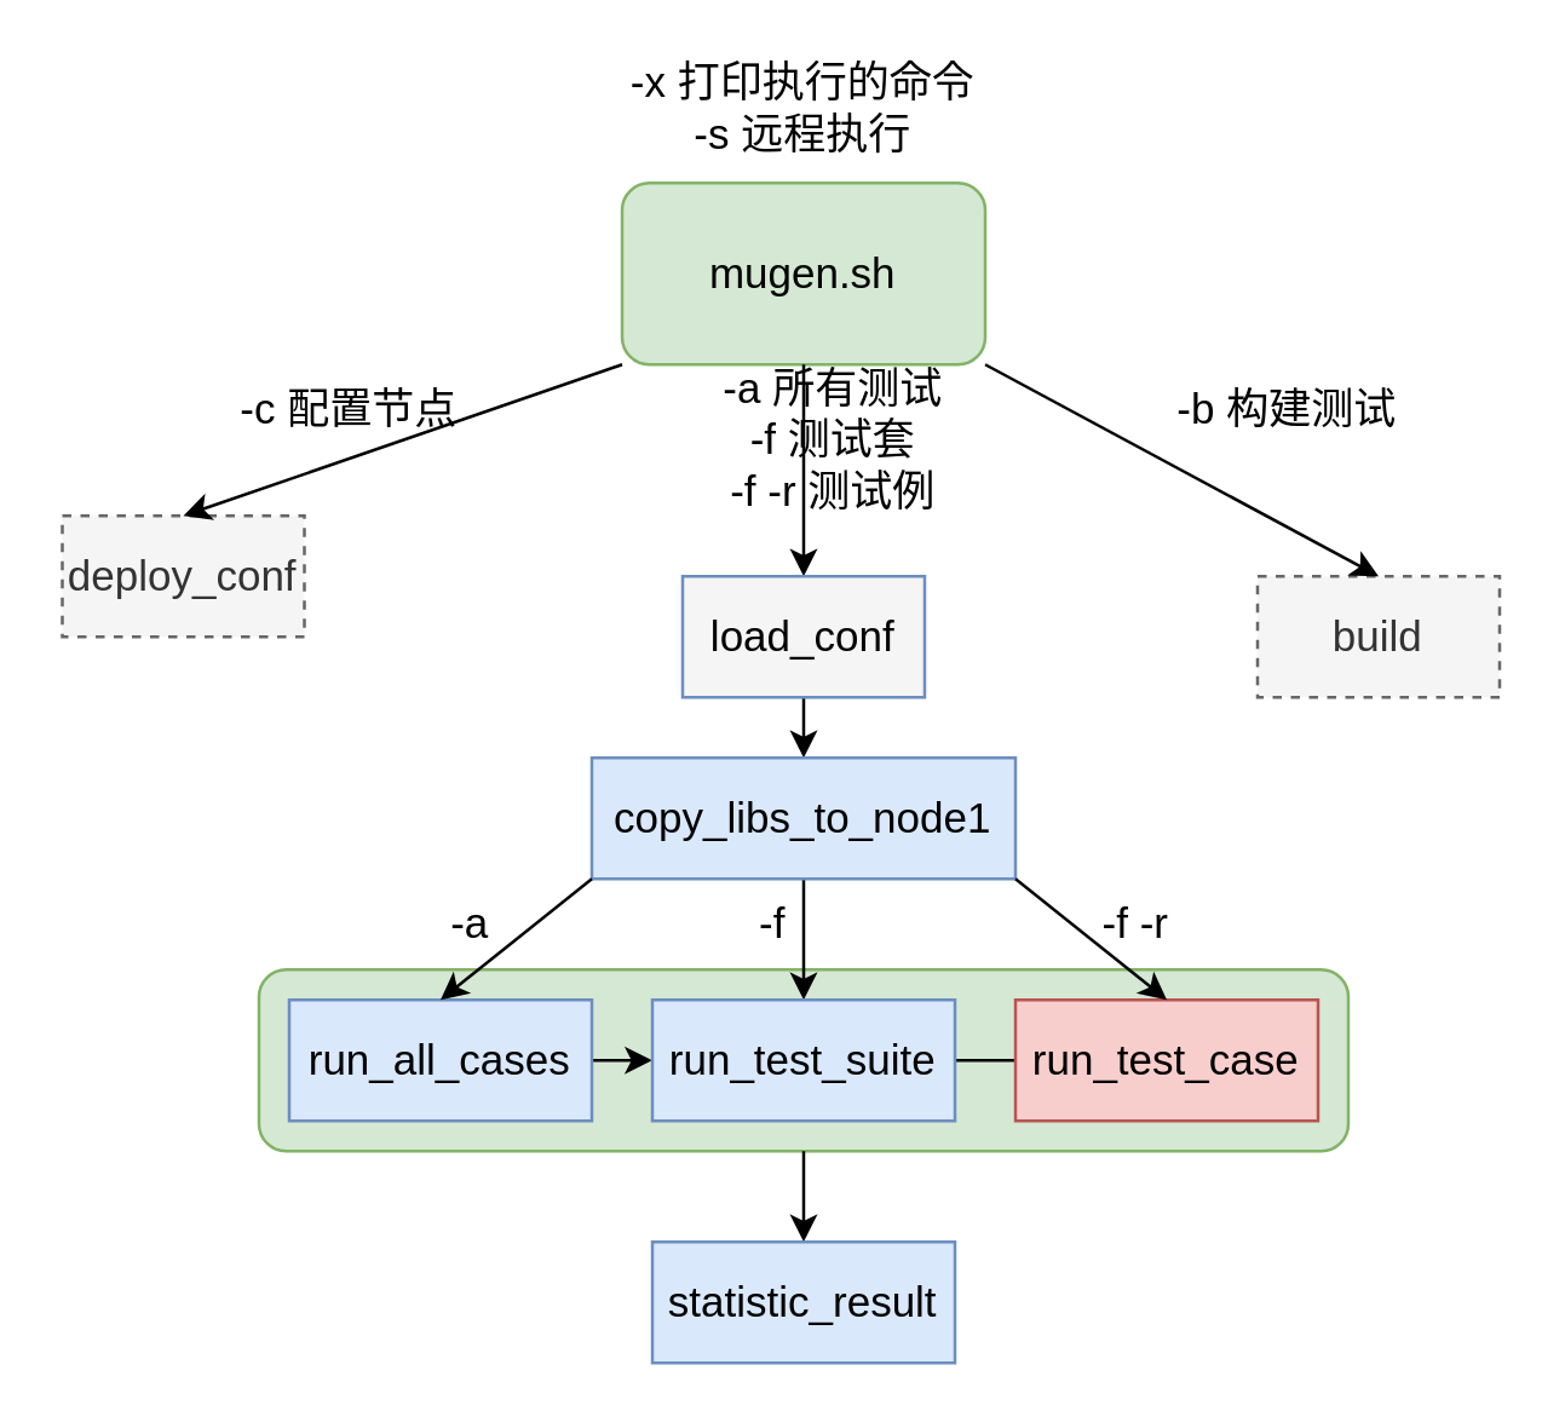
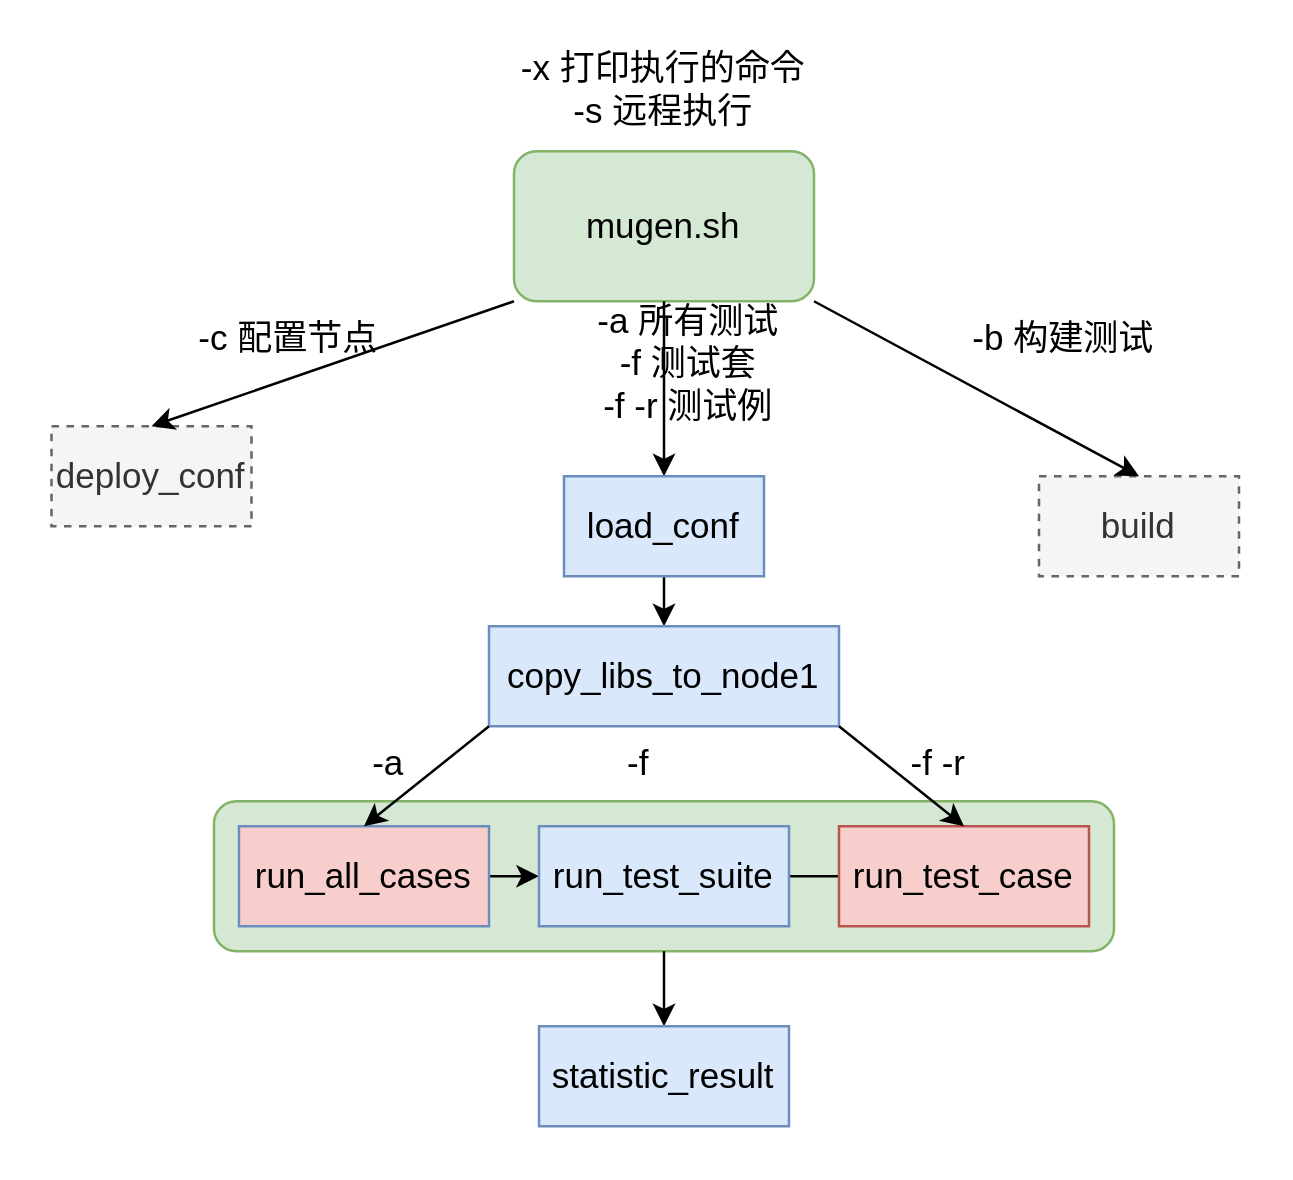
- <mxCell id="6" value="load_conf" style="rounded=0;whiteSpace=wrap;html=1;fontSize=14;fillColor=#f5f5f5;strokeColor=#6c8ebf;" parent="1" vertex="1"><mxGeometry x="225" y="190" width="80" height="40" as="geometry" /></mxCell>
+ <mxCell id="6" value="load_conf" style="rounded=0;whiteSpace=wrap;html=1;fontSize=14;fillColor=#dae8fc;strokeColor=#6c8ebf;" parent="1" vertex="1"><mxGeometry x="225" y="190" width="80" height="40" as="geometry" /></mxCell>
- <mxCell id="7" style="edgeStyle=orthogonalEdgeStyle;rounded=0;orthogonalLoop=1;jettySize=auto;html=1;exitX=0.5;exitY=1;exitDx=0;exitDy=0;entryX=0.5;entryY=0;entryDx=0;entryDy=0;fontSize=14;" parent="1" source="8" target="14" edge="1"><mxGeometry relative="1" as="geometry" /></mxCell>
- <mxCell id="12" value="run_all_cases" style="rounded=0;whiteSpace=wrap;html=1;fontSize=14;fillColor=#dae8fc;strokeColor=#6c8ebf;" parent="1" vertex="1"><mxGeometry x="95" y="330" width="100" height="40" as="geometry" /></mxCell>
+ <mxCell id="12" value="run_all_cases" style="rounded=0;whiteSpace=wrap;html=1;fontSize=14;fillColor=#f8cecc;strokeColor=#6c8ebf;" parent="1" vertex="1"><mxGeometry x="95" y="330" width="100" height="40" as="geometry" /></mxCell>
